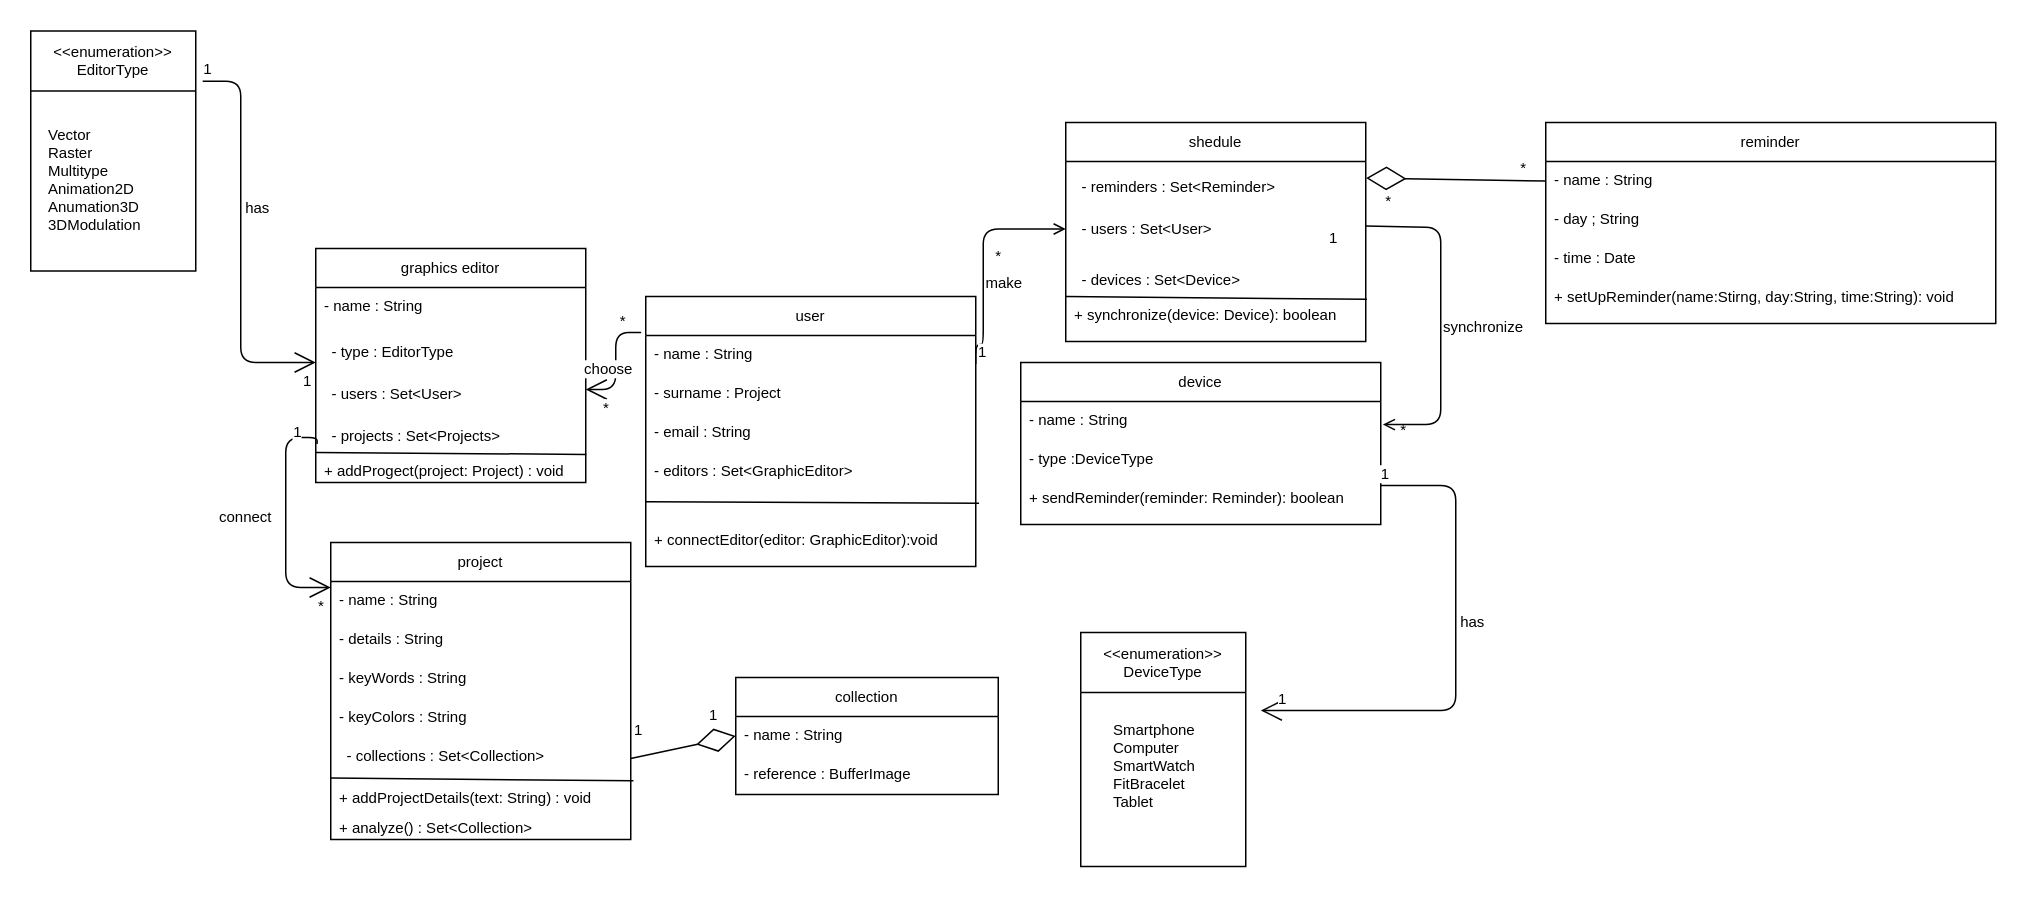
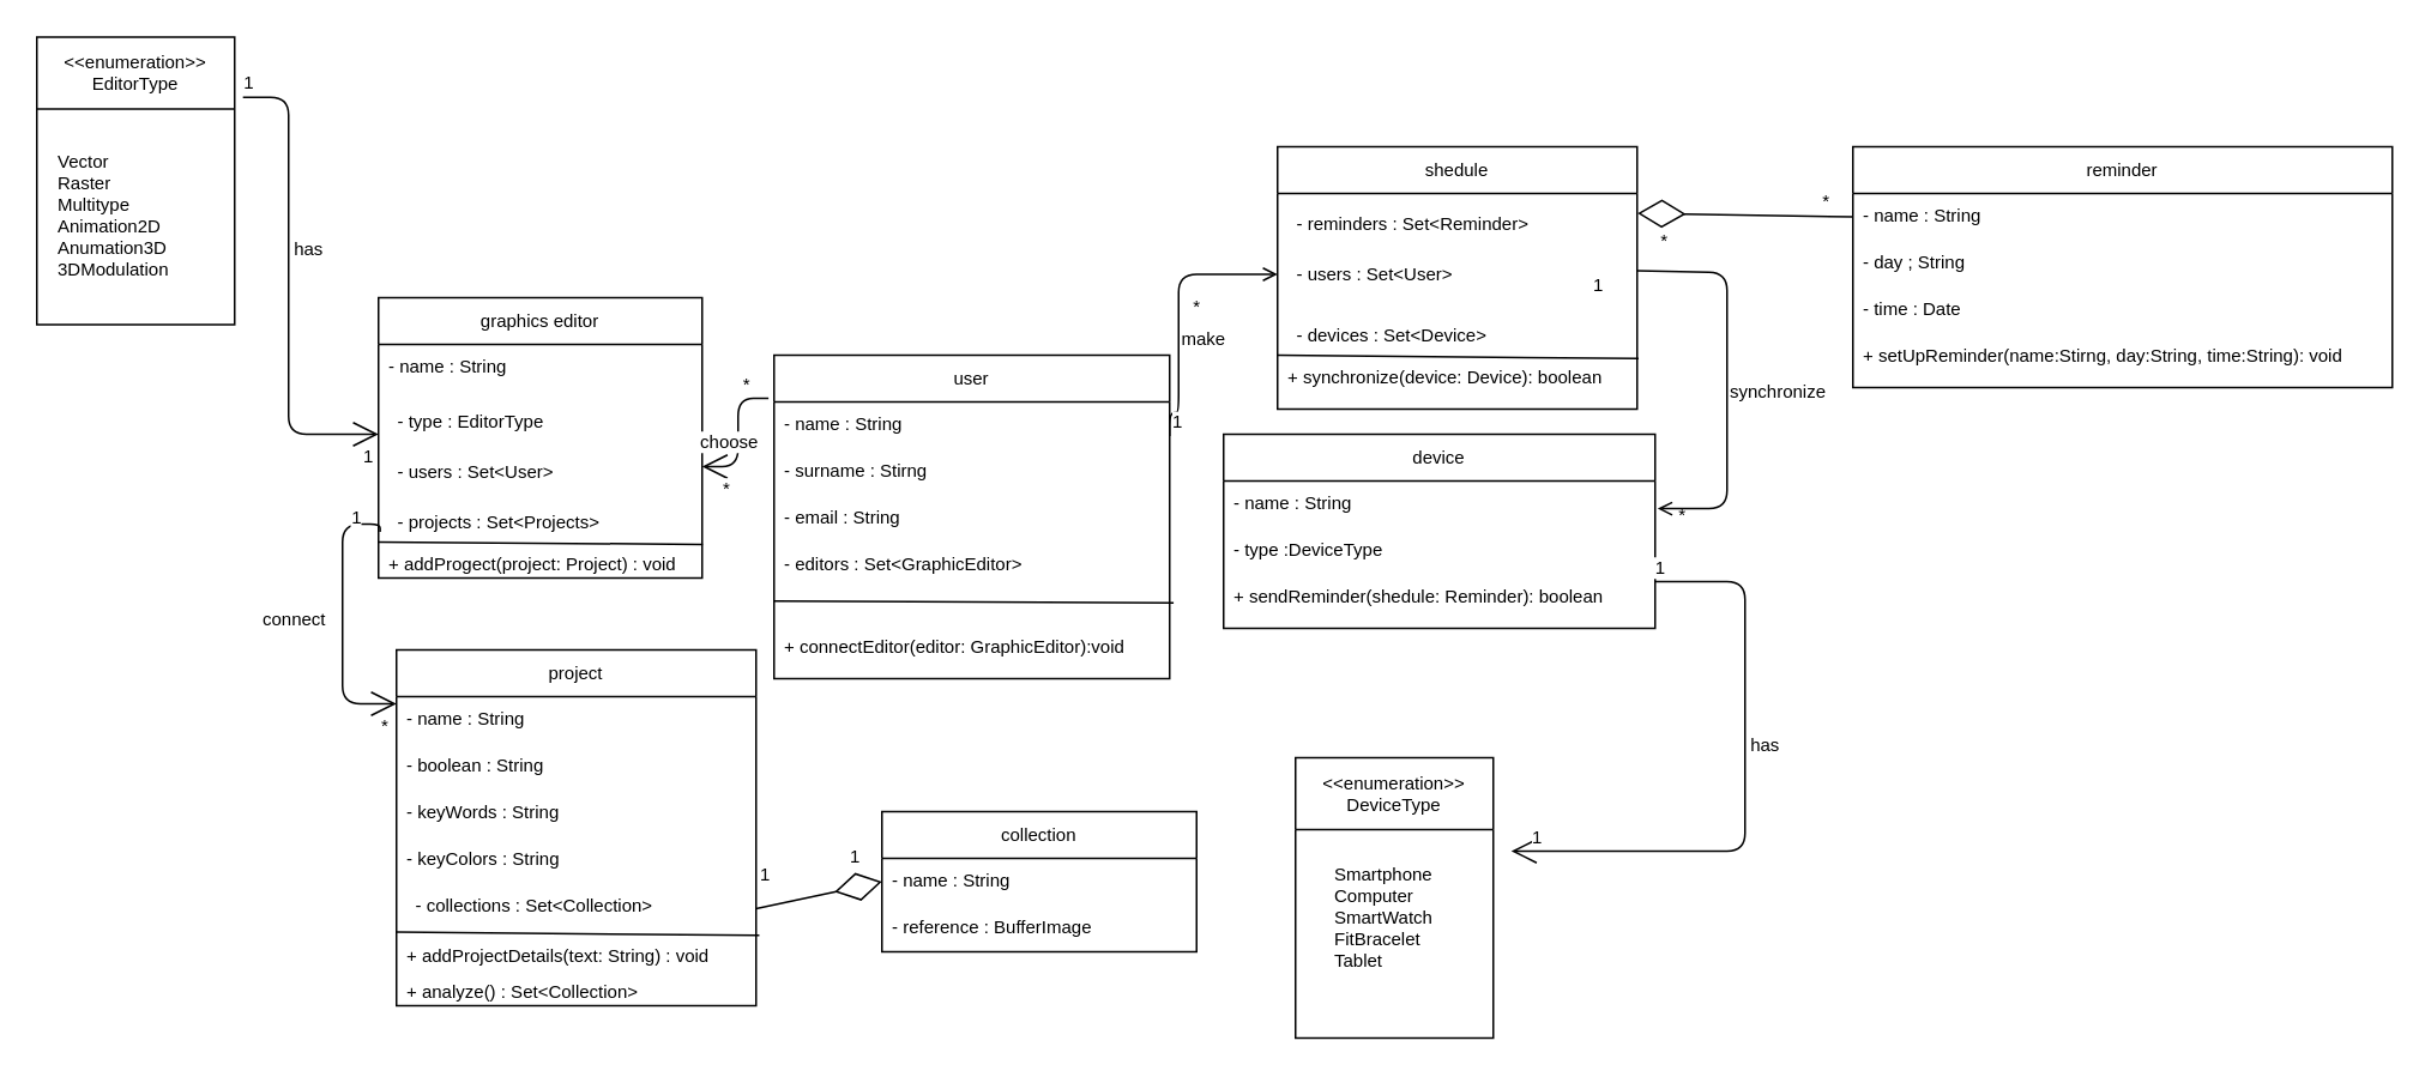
- <mxCell id="11" value="- surname : Project" style="text;strokeColor=none;fillColor=none;align=left;verticalAlign=top;spacingLeft=4;spacingRight=4;overflow=hidden;rotatable=0;points=[[0,0.5],[1,0.5]];portConstraint=eastwest;fontSize=10;" parent="9" vertex="1"><mxGeometry y="52" width="220" height="26" as="geometry" /></mxCell>
+ <mxCell id="11" value="- surname : Stirng" style="text;strokeColor=none;fillColor=none;align=left;verticalAlign=top;spacingLeft=4;spacingRight=4;overflow=hidden;rotatable=0;points=[[0,0.5],[1,0.5]];portConstraint=eastwest;fontSize=10;" parent="9" vertex="1"><mxGeometry y="52" width="220" height="26" as="geometry" /></mxCell>
- <mxCell id="39" value="+ sendReminder(reminder: Reminder): boolean&#10;&#10;&#10;&#10;&#10;" style="text;strokeColor=none;fillColor=none;align=left;verticalAlign=top;spacingLeft=4;spacingRight=4;overflow=hidden;rotatable=0;points=[[0,0.5],[1,0.5]];portConstraint=eastwest;fontSize=10;" vertex="1" parent="36"><mxGeometry y="78" width="240" height="30" as="geometry" /></mxCell>
+ <mxCell id="39" value="+ sendReminder(shedule: Reminder): boolean&#10;&#10;&#10;&#10;&#10;" style="text;strokeColor=none;fillColor=none;align=left;verticalAlign=top;spacingLeft=4;spacingRight=4;overflow=hidden;rotatable=0;points=[[0,0.5],[1,0.5]];portConstraint=eastwest;fontSize=10;" vertex="1" parent="36"><mxGeometry y="78" width="240" height="30" as="geometry" /></mxCell>
- <mxCell id="18" value="- details : String" style="text;strokeColor=none;fillColor=none;align=left;verticalAlign=top;spacingLeft=4;spacingRight=4;overflow=hidden;rotatable=0;points=[[0,0.5],[1,0.5]];portConstraint=eastwest;fontSize=10;" parent="16" vertex="1"><mxGeometry y="52" width="200" height="26" as="geometry" /></mxCell>
+ <mxCell id="18" value="- boolean : String" style="text;strokeColor=none;fillColor=none;align=left;verticalAlign=top;spacingLeft=4;spacingRight=4;overflow=hidden;rotatable=0;points=[[0,0.5],[1,0.5]];portConstraint=eastwest;fontSize=10;" parent="16" vertex="1"><mxGeometry y="52" width="200" height="26" as="geometry" /></mxCell>
